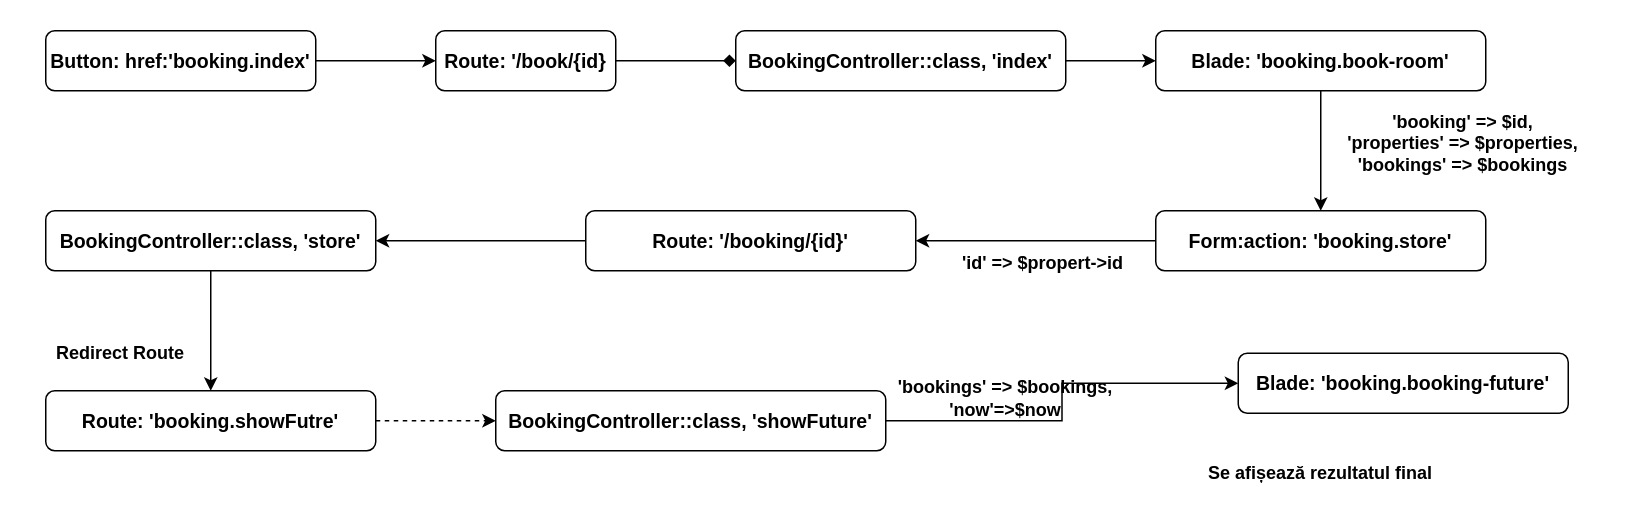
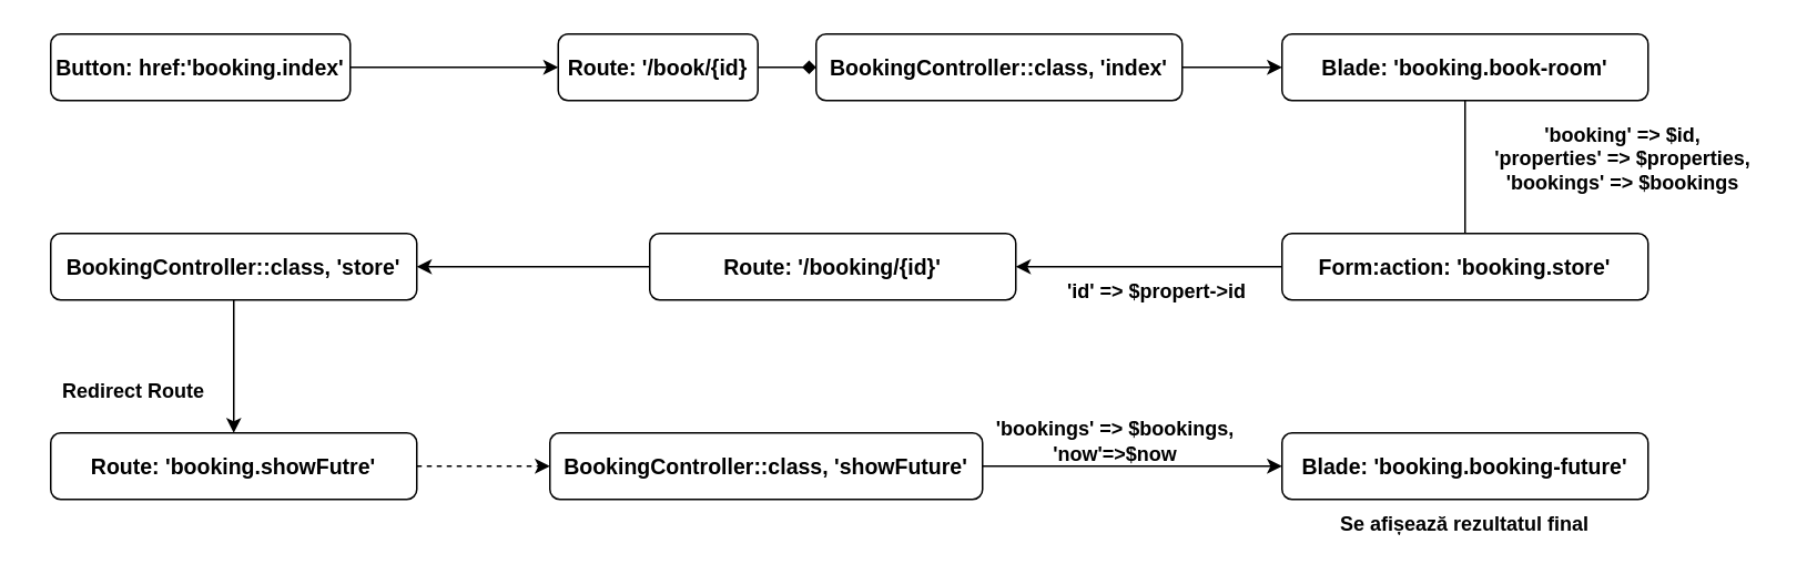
- <mxCell id="5" value="&lt;b&gt;&lt;font style=&quot;font-size: 13px;&quot;&gt;Route: '/book/{id}&lt;/font&gt;&lt;/b&gt;" style="rounded=1;whiteSpace=wrap;html=1;" vertex="1" parent="1"><mxGeometry x="290" y="20" width="120" height="40" as="geometry" /></mxCell>
+ <mxCell id="5" value="&lt;b&gt;&lt;font style=&quot;font-size: 13px;&quot;&gt;Route: '/book/{id}&lt;/font&gt;&lt;/b&gt;" style="rounded=1;whiteSpace=wrap;html=1;" vertex="1" parent="1"><mxGeometry x="335" y="20" width="120" height="40" as="geometry" /></mxCell>
- <mxCell id="8" style="edgeStyle=orthogonalEdgeStyle;rounded=0;orthogonalLoop=1;jettySize=auto;html=1;entryX=0.5;entryY=0;entryDx=0;entryDy=0;" edge="1" parent="1" source="9" target="11"><mxGeometry relative="1" as="geometry" /></mxCell>
+ <mxCell id="8" style="edgeStyle=orthogonalEdgeStyle;rounded=0;orthogonalLoop=1;jettySize=auto;html=1;entryX=0.5;entryY=0;entryDx=0;entryDy=0;endArrow=none;" edge="1" parent="1" source="9" target="11"><mxGeometry relative="1" as="geometry" /></mxCell>
- <mxCell id="20" value="&lt;b&gt;&lt;font style=&quot;font-size: 13px;&quot;&gt;Blade: 'booking.booking-future'&lt;/font&gt;&lt;/b&gt;" style="rounded=1;whiteSpace=wrap;html=1;" vertex="1" parent="1"><mxGeometry x="825" y="235" width="220" height="40" as="geometry" /></mxCell>
+ <mxCell id="20" value="&lt;b&gt;&lt;font style=&quot;font-size: 13px;&quot;&gt;Blade: 'booking.booking-future'&lt;/font&gt;&lt;/b&gt;" style="rounded=1;whiteSpace=wrap;html=1;" vertex="1" parent="1"><mxGeometry x="770" y="260" width="220" height="40" as="geometry" /></mxCell>
